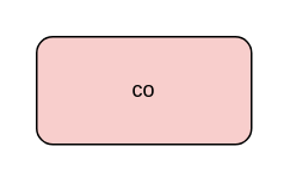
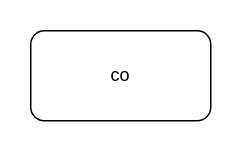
- <mxCell id="2" value="co" style="rounded=1;whiteSpace=wrap;html=1;fillColor=#f8cecc;" vertex="1" parent="1"><mxGeometry x="20" y="20" width="120" height="60" as="geometry" /></mxCell>
+ <mxCell id="2" value="co" style="rounded=1;whiteSpace=wrap;html=1;" vertex="1" parent="1"><mxGeometry x="20" y="20" width="120" height="60" as="geometry" /></mxCell>
